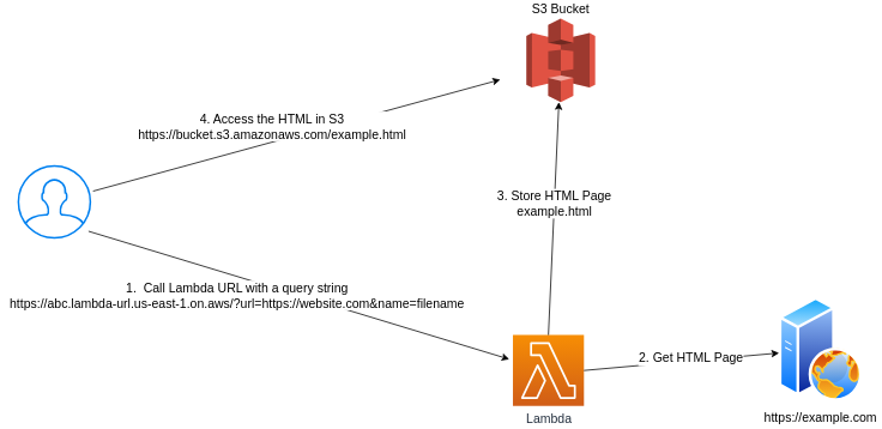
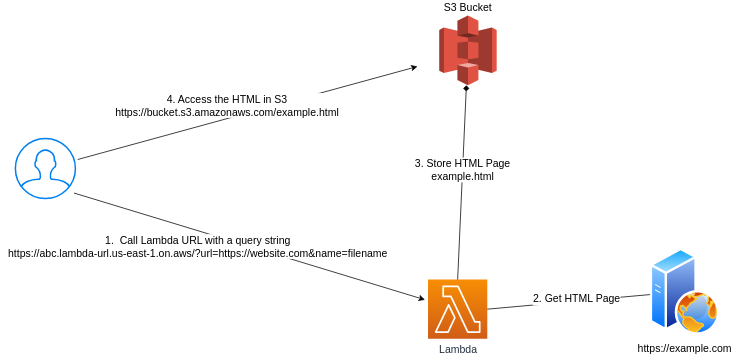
- <mxCell id="8" value="" style="edgeStyle=none;html=1;exitX=0.5;exitY=0;exitDx=0;exitDy=0;exitPerimeter=0;endArrow=classic;endFill=1;" parent="1" source="2" target="5" edge="1"><mxGeometry relative="1" as="geometry"><mxPoint x="683" y="237.5" as="sourcePoint" /><mxPoint x="627" y="49" as="targetPoint" /></mxGeometry></mxCell>
+ <mxCell id="8" value="" style="edgeStyle=none;html=1;exitX=0.5;exitY=0;exitDx=0;exitDy=0;exitPerimeter=0;endArrow=diamond;endFill=1;" parent="1" source="2" target="5" edge="1"><mxGeometry relative="1" as="geometry"><mxPoint x="683" y="237.5" as="sourcePoint" /><mxPoint x="627" y="49" as="targetPoint" /></mxGeometry></mxCell>
- <mxCell id="3" value="" style="edgeStyle=none;html=1;exitX=1;exitY=0.5;exitDx=0;exitDy=0;exitPerimeter=0;endArrow=classic;endFill=1;fontSize=14;" parent="1" source="2" target="6" edge="1"><mxGeometry relative="1" as="geometry"><mxPoint x="148" y="257.5" as="sourcePoint" /><mxPoint x="202" y="260" as="targetPoint" /></mxGeometry></mxCell>
+ <mxCell id="3" value="" style="edgeStyle=none;html=1;exitX=1;exitY=0.5;exitDx=0;exitDy=0;exitPerimeter=0;endArrow=none;endFill=1;fontSize=14;" parent="1" source="2" target="6" edge="1"><mxGeometry relative="1" as="geometry"><mxPoint x="148" y="257.5" as="sourcePoint" /><mxPoint x="202" y="260" as="targetPoint" /></mxGeometry></mxCell>
